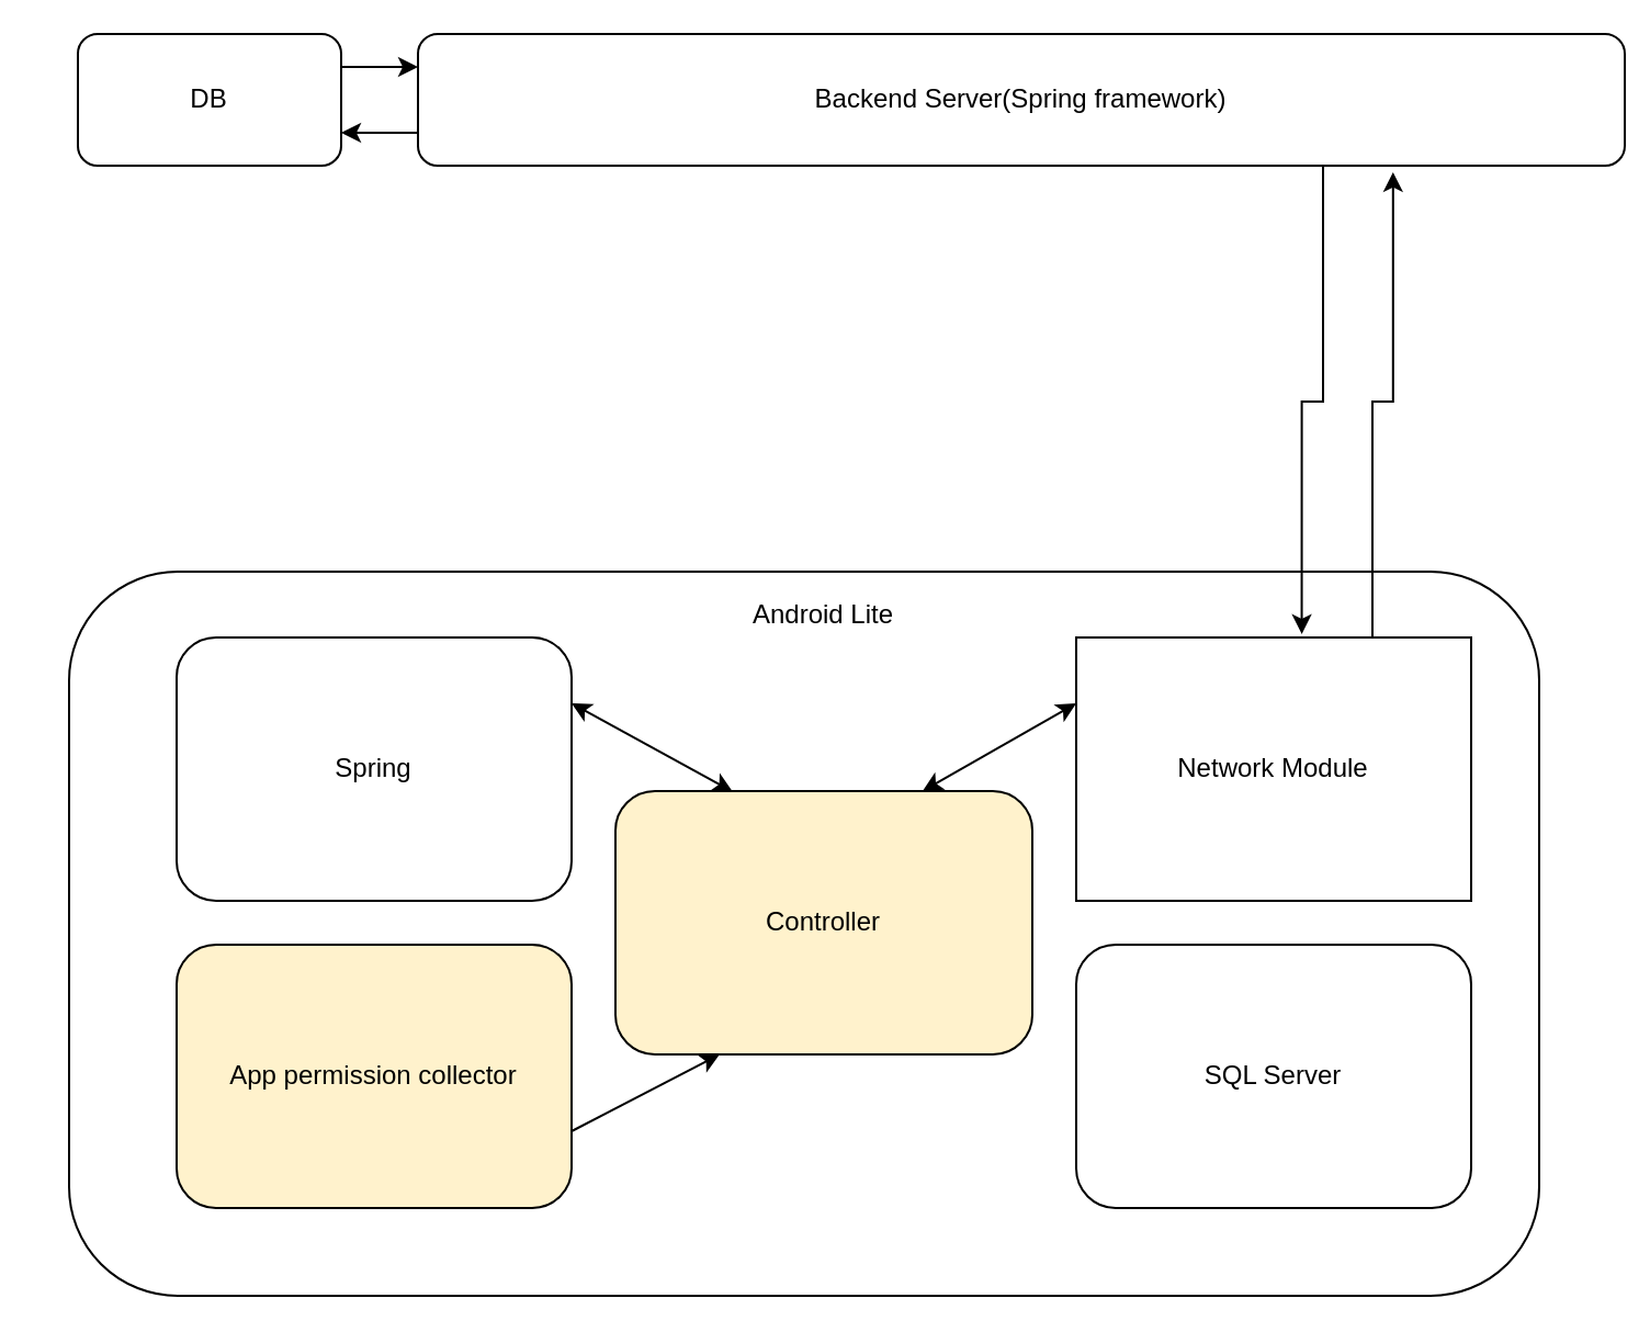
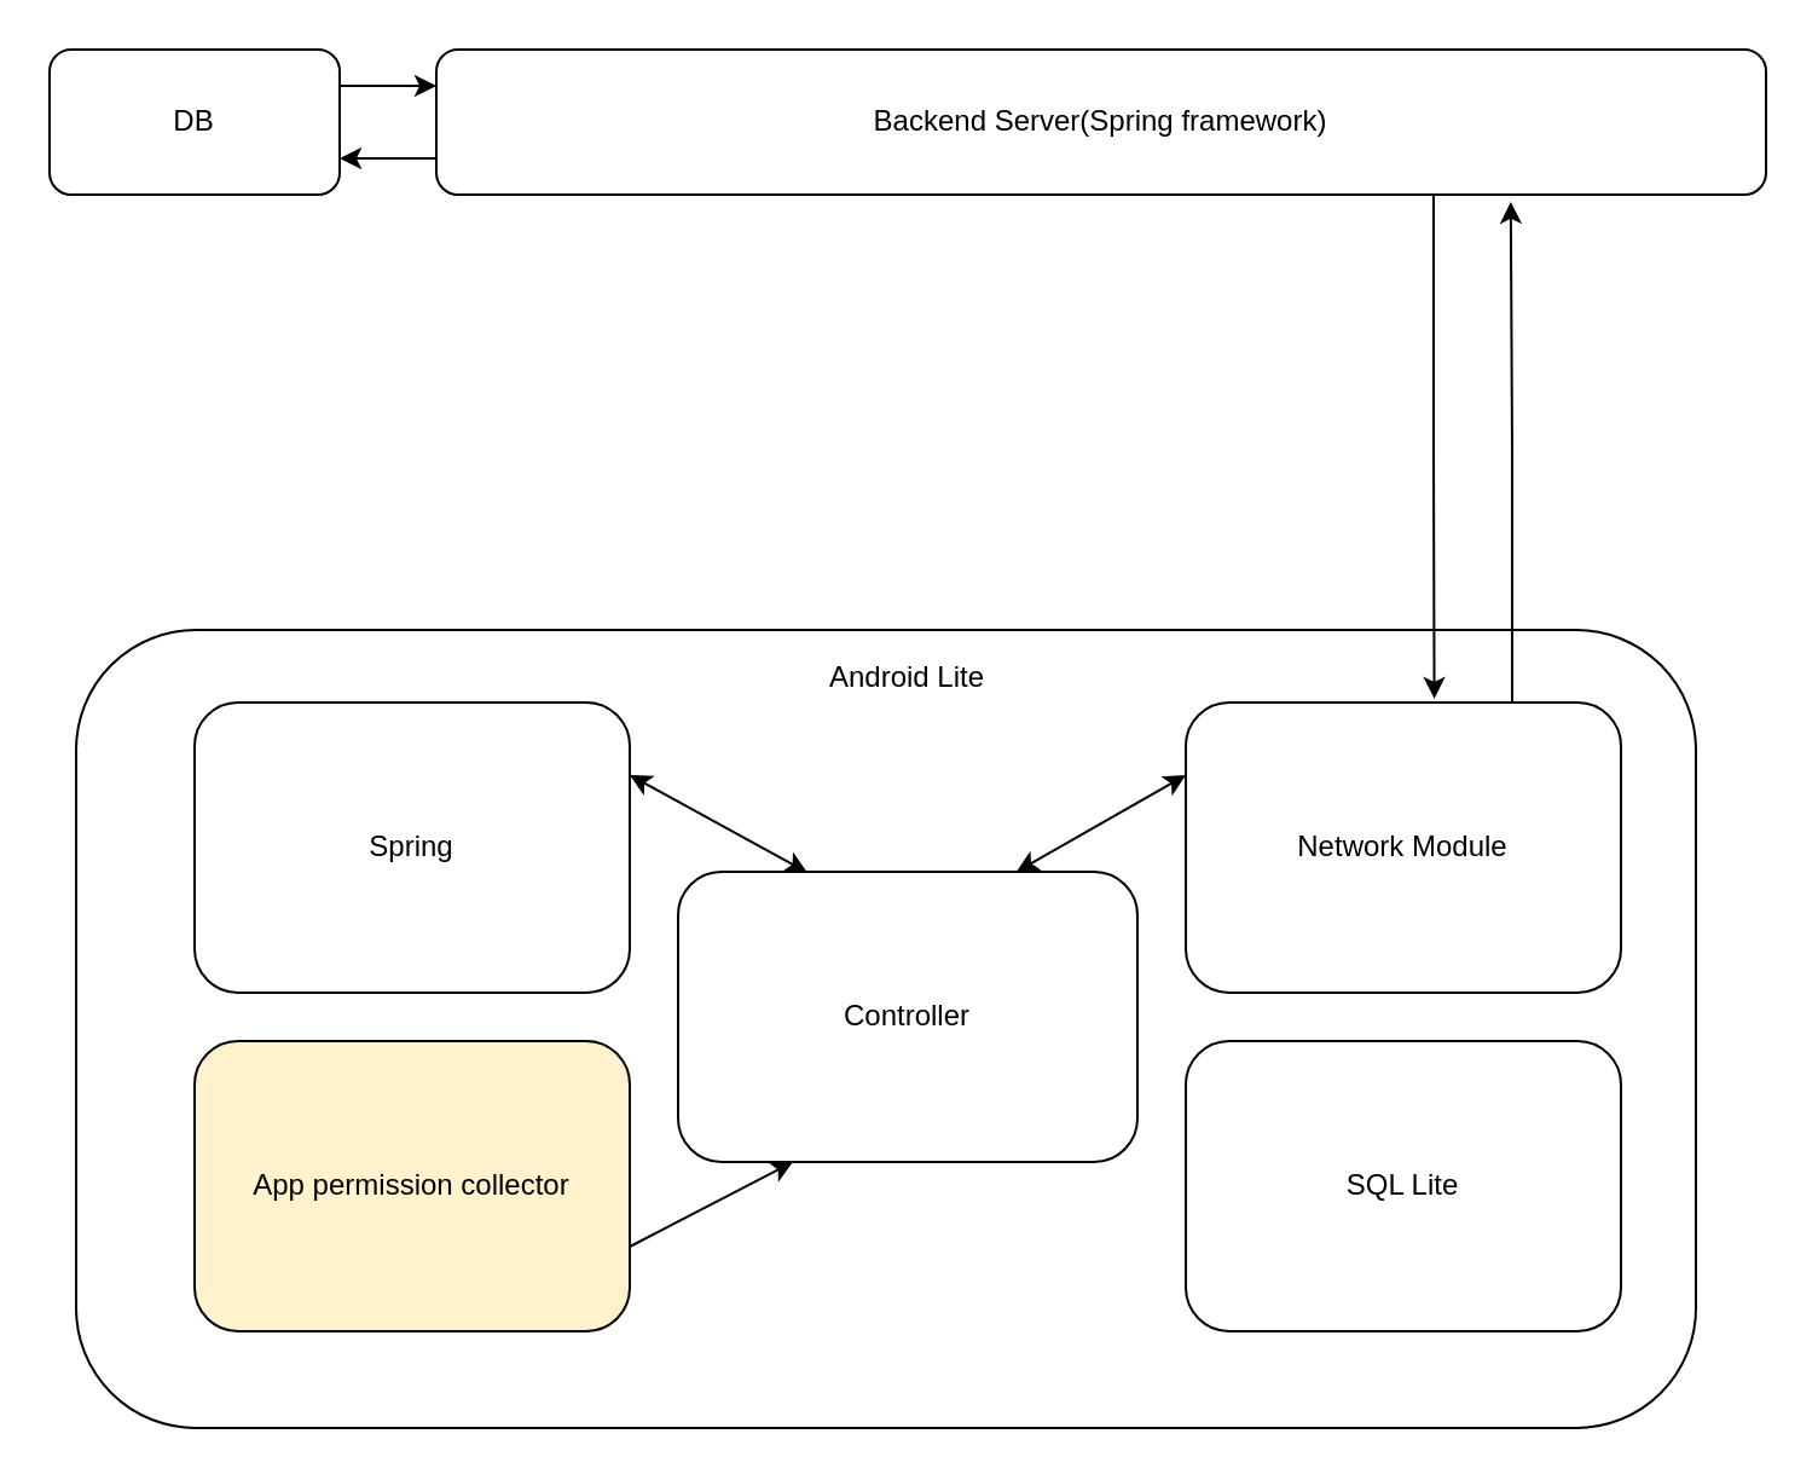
- <mxCell id="3" value="DB" style="rounded=1;whiteSpace=wrap;html=1;" parent="1" vertex="1"><mxGeometry x="35" y="15" width="120" height="60" as="geometry" /></mxCell>
+ <mxCell id="3" value="DB" style="rounded=1;whiteSpace=wrap;html=1;" parent="1" vertex="1"><mxGeometry x="20" y="20" width="120" height="60" as="geometry" /></mxCell>
- <mxCell id="5" value="Backend Server(Spring framework)" style="rounded=1;whiteSpace=wrap;html=1;" parent="1" vertex="1"><mxGeometry x="190" y="15" width="550" height="60" as="geometry" /></mxCell>
+ <mxCell id="5" value="Backend Server(Spring framework)" style="rounded=1;whiteSpace=wrap;html=1;" parent="1" vertex="1"><mxGeometry x="180" y="20" width="550" height="60" as="geometry" /></mxCell>
- <mxCell id="9" value="Network Module" style="whiteSpace=wrap;html=1;rounded=0;" parent="1" vertex="1"><mxGeometry x="490" y="290" width="180" height="120" as="geometry" /></mxCell>
+ <mxCell id="9" value="Network Module" style="rounded=1;whiteSpace=wrap;html=1;" parent="1" vertex="1"><mxGeometry x="490" y="290" width="180" height="120" as="geometry" /></mxCell>
- <mxCell id="13" value="Controller" style="rounded=1;whiteSpace=wrap;html=1;fillColor=#fff2cc;" vertex="1" parent="1"><mxGeometry x="280" y="360" width="190" height="120" as="geometry" /></mxCell>
+ <mxCell id="13" value="Controller" style="rounded=1;whiteSpace=wrap;html=1;" vertex="1" parent="1"><mxGeometry x="280" y="360" width="190" height="120" as="geometry" /></mxCell>
- <mxCell id="11" value="SQL Server" style="rounded=1;whiteSpace=wrap;html=1;" parent="1" vertex="1"><mxGeometry x="490" y="430" width="180" height="120" as="geometry" /></mxCell>
+ <mxCell id="11" value="SQL Lite" style="rounded=1;whiteSpace=wrap;html=1;" parent="1" vertex="1"><mxGeometry x="490" y="430" width="180" height="120" as="geometry" /></mxCell>
